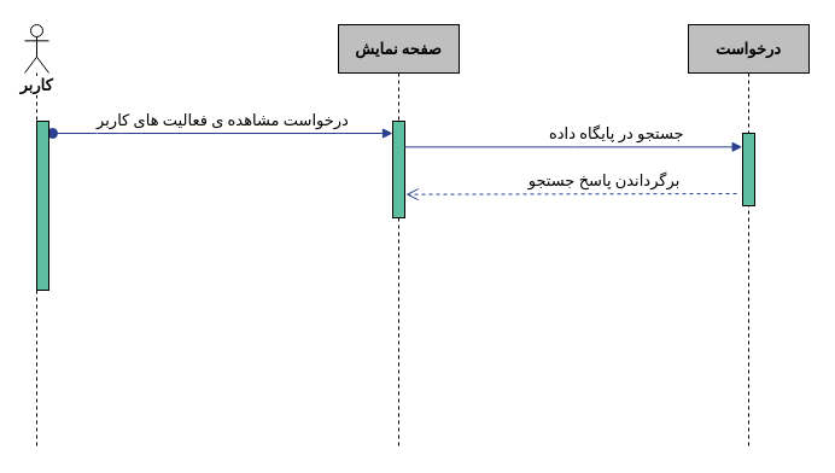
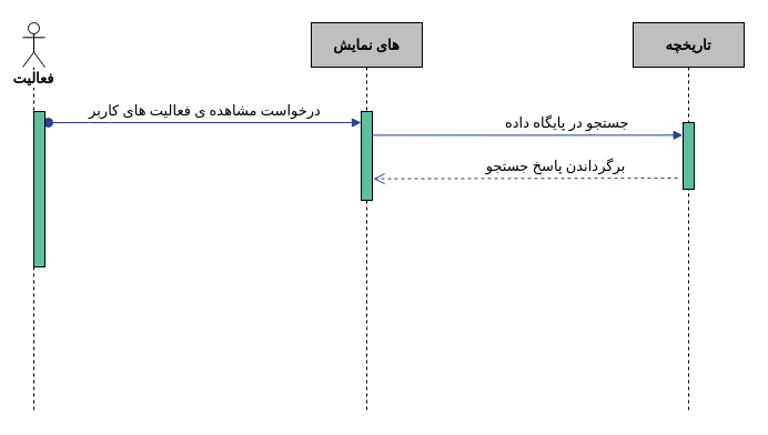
- <mxCell id="3" value="&lt;font style=&quot;font-size: 13px&quot;&gt;&lt;font style=&quot;font-size: 13px&quot;&gt;&lt;b style=&quot;font-size: 13px&quot;&gt;صفحه نمایش&lt;br style=&quot;font-size: 13px&quot;&gt;&lt;/b&gt;&lt;/font&gt;&lt;/font&gt;" style="shape=umlLifeline;perimeter=lifelinePerimeter;whiteSpace=wrap;html=1;container=1;collapsible=0;recursiveResize=0;outlineConnect=0;fontFamily=B Zar;fontSize=13;verticalAlign=middle;fillColor=#BFBFBF;" parent="1" vertex="1"><mxGeometry x="280" y="20" width="100" height="350" as="geometry" /></mxCell>
+ <mxCell id="3" value="&lt;font style=&quot;font-size: 13px&quot;&gt;&lt;font style=&quot;font-size: 13px&quot;&gt;&lt;b style=&quot;font-size: 13px&quot;&gt;های نمایش&lt;br style=&quot;font-size: 13px&quot;&gt;&lt;/b&gt;&lt;/font&gt;&lt;/font&gt;" style="shape=umlLifeline;perimeter=lifelinePerimeter;whiteSpace=wrap;html=1;container=1;collapsible=0;recursiveResize=0;outlineConnect=0;fontFamily=B Zar;fontSize=13;verticalAlign=middle;fillColor=#BFBFBF;" parent="1" vertex="1"><mxGeometry x="280" y="20" width="100" height="350" as="geometry" /></mxCell>
- <mxCell id="8" value="&lt;font style=&quot;font-size: 13px&quot;&gt;درخواست&lt;/font&gt;" style="shape=umlLifeline;perimeter=lifelinePerimeter;whiteSpace=wrap;html=1;container=1;collapsible=0;recursiveResize=0;outlineConnect=0;gradientDirection=south;fillColor=#BFBFBF;fontStyle=1;fontFamily=B Zar;" vertex="1" parent="1"><mxGeometry x="570" y="20" width="100" height="350" as="geometry" /></mxCell>
+ <mxCell id="8" value="&lt;font style=&quot;font-size: 13px&quot;&gt;تاریخچه&lt;/font&gt;" style="shape=umlLifeline;perimeter=lifelinePerimeter;whiteSpace=wrap;html=1;container=1;collapsible=0;recursiveResize=0;outlineConnect=0;gradientDirection=south;fillColor=#BFBFBF;fontStyle=1;fontFamily=B Zar;" vertex="1" parent="1"><mxGeometry x="570" y="20" width="100" height="350" as="geometry" /></mxCell>
- <mxCell id="2" value="کاربر" style="shape=umlLifeline;participant=umlActor;perimeter=lifelinePerimeter;whiteSpace=wrap;html=1;container=1;collapsible=0;recursiveResize=0;verticalAlign=top;spacingTop=36;labelBackgroundColor=#ffffff;outlineConnect=0;size=40;fontFamily=B Zar;fontStyle=1;fontSize=13;" parent="1" vertex="1"><mxGeometry x="20" y="20" width="20" height="350" as="geometry" /></mxCell>
+ <mxCell id="2" value="فعالیت" style="shape=umlLifeline;participant=umlActor;perimeter=lifelinePerimeter;whiteSpace=wrap;html=1;container=1;collapsible=0;recursiveResize=0;verticalAlign=top;spacingTop=36;labelBackgroundColor=#ffffff;outlineConnect=0;size=40;fontFamily=B Zar;fontStyle=1;fontSize=13;" parent="1" vertex="1"><mxGeometry x="20" y="20" width="20" height="350" as="geometry" /></mxCell>
